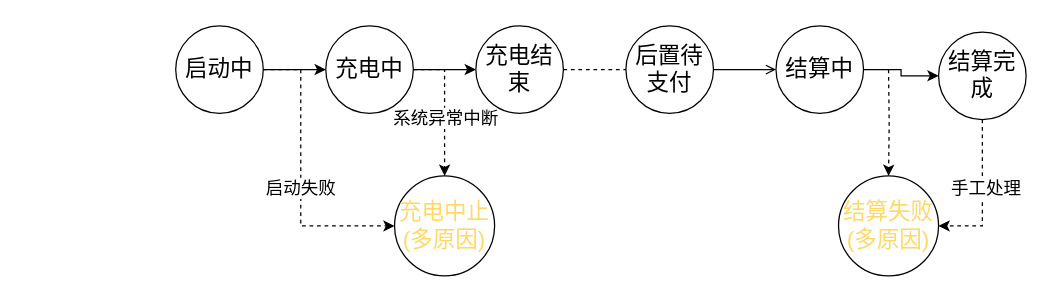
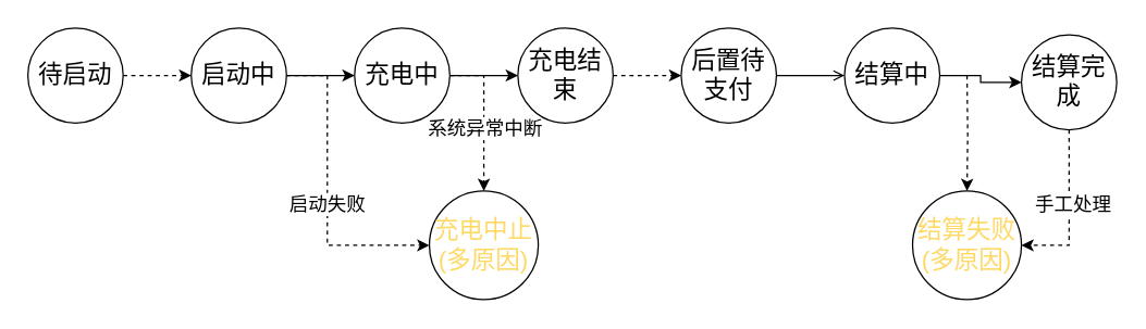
+ <mxCell id="3" value="&lt;font style=&quot;font-size: 18px;&quot;&gt;待启动&lt;/font&gt;" style="ellipse;whiteSpace=wrap;html=1;aspect=fixed;" vertex="1" parent="1"><mxGeometry x="20" y="20" width="70" height="70" as="geometry" /></mxCell>
+ <mxCell id="2" value="" style="edgeStyle=orthogonalEdgeStyle;rounded=0;orthogonalLoop=1;jettySize=auto;html=1;dashed=1;" edge="1" parent="1" source="3" target="7"><mxGeometry relative="1" as="geometry" /></mxCell>
- <mxCell id="12" value="" style="edgeStyle=orthogonalEdgeStyle;rounded=0;orthogonalLoop=1;jettySize=auto;html=1;dashed=1;endArrow=none;" edge="1" parent="1" source="13" target="15"><mxGeometry relative="1" as="geometry" /></mxCell>
+ <mxCell id="12" value="" style="edgeStyle=orthogonalEdgeStyle;rounded=0;orthogonalLoop=1;jettySize=auto;html=1;dashed=1;" edge="1" parent="1" source="13" target="15"><mxGeometry relative="1" as="geometry" /></mxCell>
